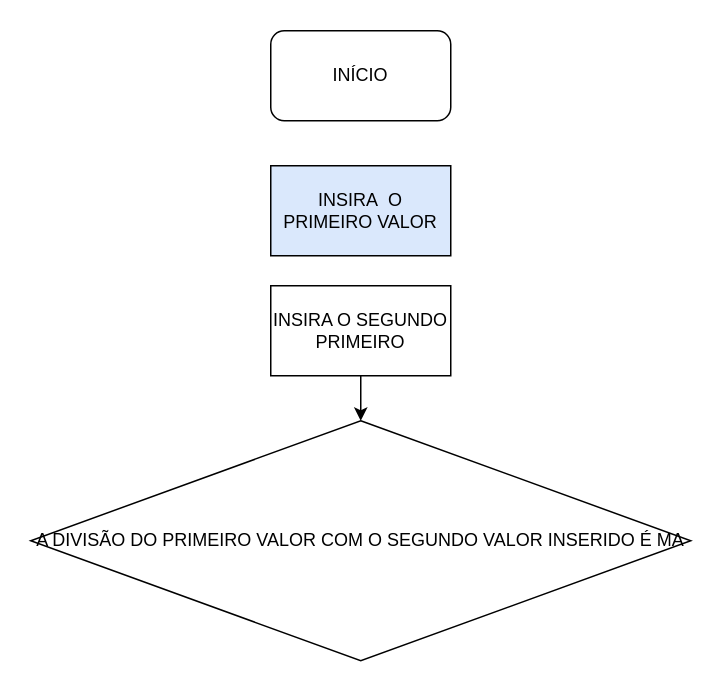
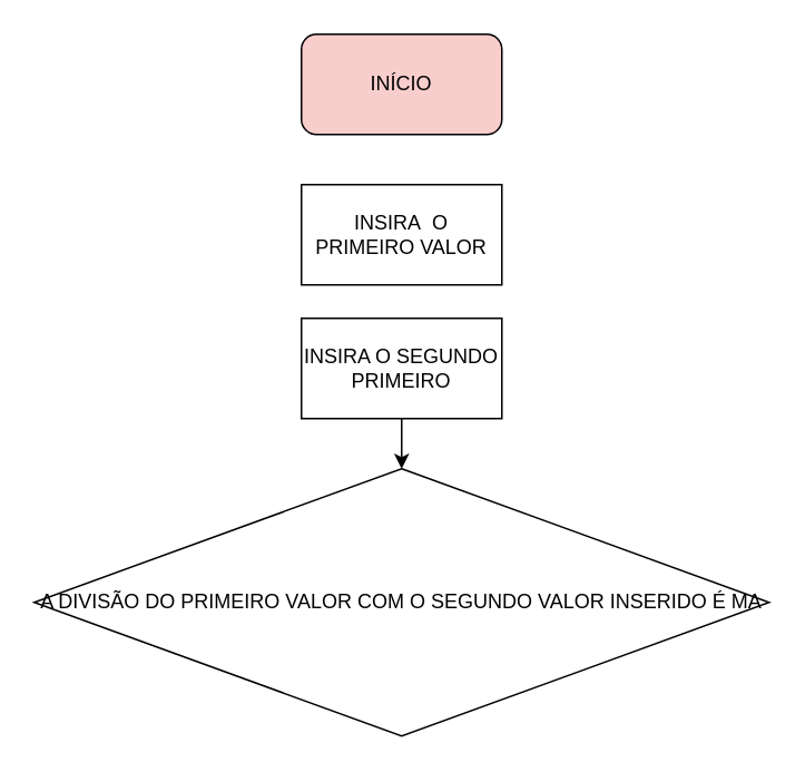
- <mxCell id="2" value="INÍCIO" style="rounded=1;whiteSpace=wrap;html=1;" vertex="1" parent="1"><mxGeometry x="180" width="120" height="60" as="geometry" y="20" /></mxCell>
+ <mxCell id="2" value="INÍCIO" style="rounded=1;whiteSpace=wrap;html=1;fillColor=#f8cecc;" vertex="1" parent="1"><mxGeometry x="180" width="120" height="60" as="geometry" y="20" /></mxCell>
- <mxCell id="3" value="INSIRA&amp;nbsp; O PRIMEIRO VALOR" style="rounded=0;whiteSpace=wrap;html=1;fillColor=#dae8fc;" vertex="1" parent="1"><mxGeometry x="180" y="110" width="120" height="60" as="geometry" /></mxCell>
+ <mxCell id="3" value="INSIRA&amp;nbsp; O PRIMEIRO VALOR" style="rounded=0;whiteSpace=wrap;html=1;" vertex="1" parent="1"><mxGeometry x="180" y="110" width="120" height="60" as="geometry" /></mxCell>
